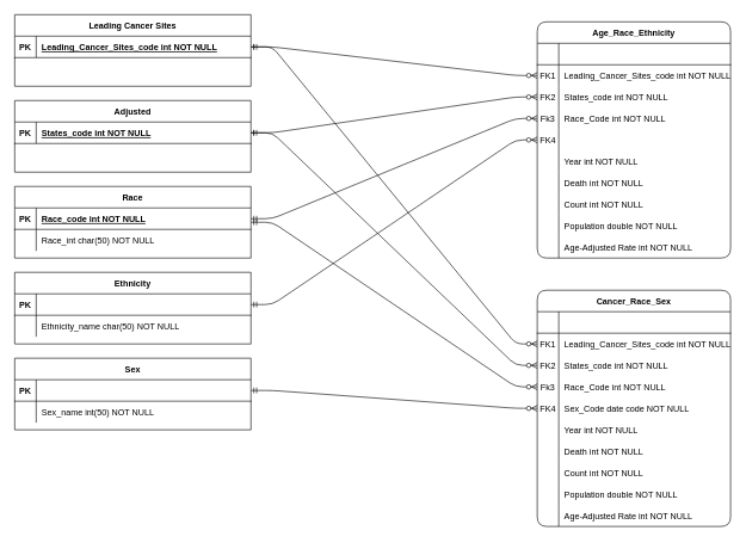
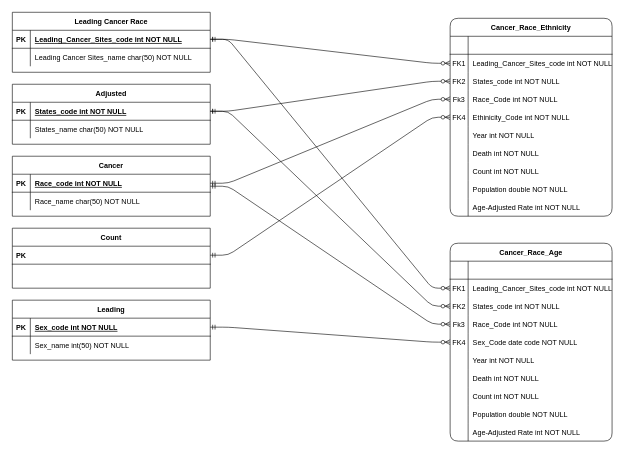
- <mxCell id="3" value="Leading Cancer Sites" style="shape=table;startSize=30;container=1;collapsible=1;childLayout=tableLayout;fixedRows=1;rowLines=0;fontStyle=1;align=center;resizeLast=1;" parent="1" vertex="1"><mxGeometry x="20" y="20" width="330" height="100" as="geometry" /></mxCell>
+ <mxCell id="3" value="Leading Cancer Race" style="shape=table;startSize=30;container=1;collapsible=1;childLayout=tableLayout;fixedRows=1;rowLines=0;fontStyle=1;align=center;resizeLast=1;" parent="1" vertex="1"><mxGeometry x="20" y="20" width="330" height="100" as="geometry" /></mxCell>
- <mxCell id="45" value="Age_Race_Ethnicity" style="shape=table;startSize=30;container=1;collapsible=1;childLayout=tableLayout;fixedRows=1;rowLines=0;fontStyle=1;align=center;resizeLast=1;swimlaneLine=1;rounded=1;shadow=0;sketch=0;" vertex="1" parent="44"><mxGeometry width="270" height="330" as="geometry"><mxRectangle width="170" height="30" as="alternateBounds" /></mxGeometry></mxCell>
+ <mxCell id="45" value="Cancer_Race_Ethnicity" style="shape=table;startSize=30;container=1;collapsible=1;childLayout=tableLayout;fixedRows=1;rowLines=0;fontStyle=1;align=center;resizeLast=1;swimlaneLine=1;rounded=1;shadow=0;sketch=0;" vertex="1" parent="44"><mxGeometry width="270" height="330" as="geometry"><mxRectangle width="170" height="30" as="alternateBounds" /></mxGeometry></mxCell>
+ <mxCell id="9" value="Leading Cancer Sites_name char(50) NOT NULL" style="shape=partialRectangle;overflow=hidden;connectable=0;fillColor=none;top=0;left=0;bottom=0;right=0;align=left;spacingLeft=6;" parent="7" vertex="1"><mxGeometry x="30" width="300" height="30" as="geometry"><mxRectangle width="300" height="30" as="alternateBounds" /></mxGeometry></mxCell>
+ <mxCell id="60" value="Ethinicity_Code int NOT NULL" style="shape=partialRectangle;overflow=hidden;connectable=0;fillColor=none;top=0;left=0;bottom=0;right=0;align=left;spacingLeft=6;" vertex="1" parent="58"><mxGeometry x="30" width="240" height="30" as="geometry"><mxRectangle width="240" height="30" as="alternateBounds" /></mxGeometry></mxCell>
+ <mxCell id="16" value="States_name char(50) NOT NULL" style="shape=partialRectangle;overflow=hidden;connectable=0;fillColor=none;top=0;left=0;bottom=0;right=0;align=left;spacingLeft=6;" vertex="1" parent="14"><mxGeometry x="30" width="300" height="30" as="geometry"><mxRectangle width="300" height="30" as="alternateBounds" /></mxGeometry></mxCell>
- <mxCell id="17" value="Race" style="shape=table;startSize=30;container=1;collapsible=1;childLayout=tableLayout;fixedRows=1;rowLines=0;fontStyle=1;align=center;resizeLast=1;" vertex="1" parent="1"><mxGeometry x="20" y="260" width="330" height="100" as="geometry" /></mxCell>
+ <mxCell id="17" value="Cancer" style="shape=table;startSize=30;container=1;collapsible=1;childLayout=tableLayout;fixedRows=1;rowLines=0;fontStyle=1;align=center;resizeLast=1;" vertex="1" parent="1"><mxGeometry x="20" y="260" width="330" height="100" as="geometry" /></mxCell>
- <mxCell id="23" value="Race_int char(50) NOT NULL" style="shape=partialRectangle;overflow=hidden;connectable=0;fillColor=none;top=0;left=0;bottom=0;right=0;align=left;spacingLeft=6;" vertex="1" parent="21"><mxGeometry x="30" width="300" height="30" as="geometry"><mxRectangle width="300" height="30" as="alternateBounds" /></mxGeometry></mxCell>
+ <mxCell id="23" value="Race_name char(50) NOT NULL" style="shape=partialRectangle;overflow=hidden;connectable=0;fillColor=none;top=0;left=0;bottom=0;right=0;align=left;spacingLeft=6;" vertex="1" parent="21"><mxGeometry x="30" width="300" height="30" as="geometry"><mxRectangle width="300" height="30" as="alternateBounds" /></mxGeometry></mxCell>
- <mxCell id="24" value="Ethnicity" style="shape=table;startSize=30;container=1;collapsible=1;childLayout=tableLayout;fixedRows=1;rowLines=0;fontStyle=1;align=center;resizeLast=1;" vertex="1" parent="1"><mxGeometry x="20" y="380" width="330" height="100" as="geometry" /></mxCell>
+ <mxCell id="24" value="Count" style="shape=table;startSize=30;container=1;collapsible=1;childLayout=tableLayout;fixedRows=1;rowLines=0;fontStyle=1;align=center;resizeLast=1;" vertex="1" parent="1"><mxGeometry x="20" y="380" width="330" height="100" as="geometry" /></mxCell>
- <mxCell id="77" value="Cancer_Race_Sex" style="shape=table;startSize=30;container=1;collapsible=1;childLayout=tableLayout;fixedRows=1;rowLines=0;fontStyle=1;align=center;resizeLast=1;swimlaneLine=1;rounded=1;shadow=0;sketch=0;" vertex="1" parent="76"><mxGeometry width="270" height="330" as="geometry"><mxRectangle width="170" height="30" as="alternateBounds" /></mxGeometry></mxCell>
+ <mxCell id="77" value="Cancer_Race_Age" style="shape=table;startSize=30;container=1;collapsible=1;childLayout=tableLayout;fixedRows=1;rowLines=0;fontStyle=1;align=center;resizeLast=1;swimlaneLine=1;rounded=1;shadow=0;sketch=0;" vertex="1" parent="76"><mxGeometry width="270" height="330" as="geometry"><mxRectangle width="170" height="30" as="alternateBounds" /></mxGeometry></mxCell>
- <mxCell id="29" value="Ethnicity_name char(50) NOT NULL" style="shape=partialRectangle;overflow=hidden;connectable=0;fillColor=none;top=0;left=0;bottom=0;right=0;align=left;spacingLeft=6;" vertex="1" parent="27"><mxGeometry x="30" width="300" height="30" as="geometry"><mxRectangle width="300" height="30" as="alternateBounds" /></mxGeometry></mxCell>
- <mxCell id="30" value="Sex" style="shape=table;startSize=30;container=1;collapsible=1;childLayout=tableLayout;fixedRows=1;rowLines=0;fontStyle=1;align=center;resizeLast=1;" vertex="1" parent="1"><mxGeometry x="20" y="500" width="330" height="100" as="geometry" /></mxCell>
+ <mxCell id="30" value="Leading" style="shape=table;startSize=30;container=1;collapsible=1;childLayout=tableLayout;fixedRows=1;rowLines=0;fontStyle=1;align=center;resizeLast=1;" vertex="1" parent="1"><mxGeometry x="20" y="500" width="330" height="100" as="geometry" /></mxCell>
+ <mxCell id="33" value="Sex_code int NOT NULL " style="shape=partialRectangle;overflow=hidden;connectable=0;fillColor=none;top=0;left=0;bottom=0;right=0;align=left;spacingLeft=6;fontStyle=5;" vertex="1" parent="31"><mxGeometry x="30" width="300" height="30" as="geometry"><mxRectangle width="300" height="30" as="alternateBounds" /></mxGeometry></mxCell>
